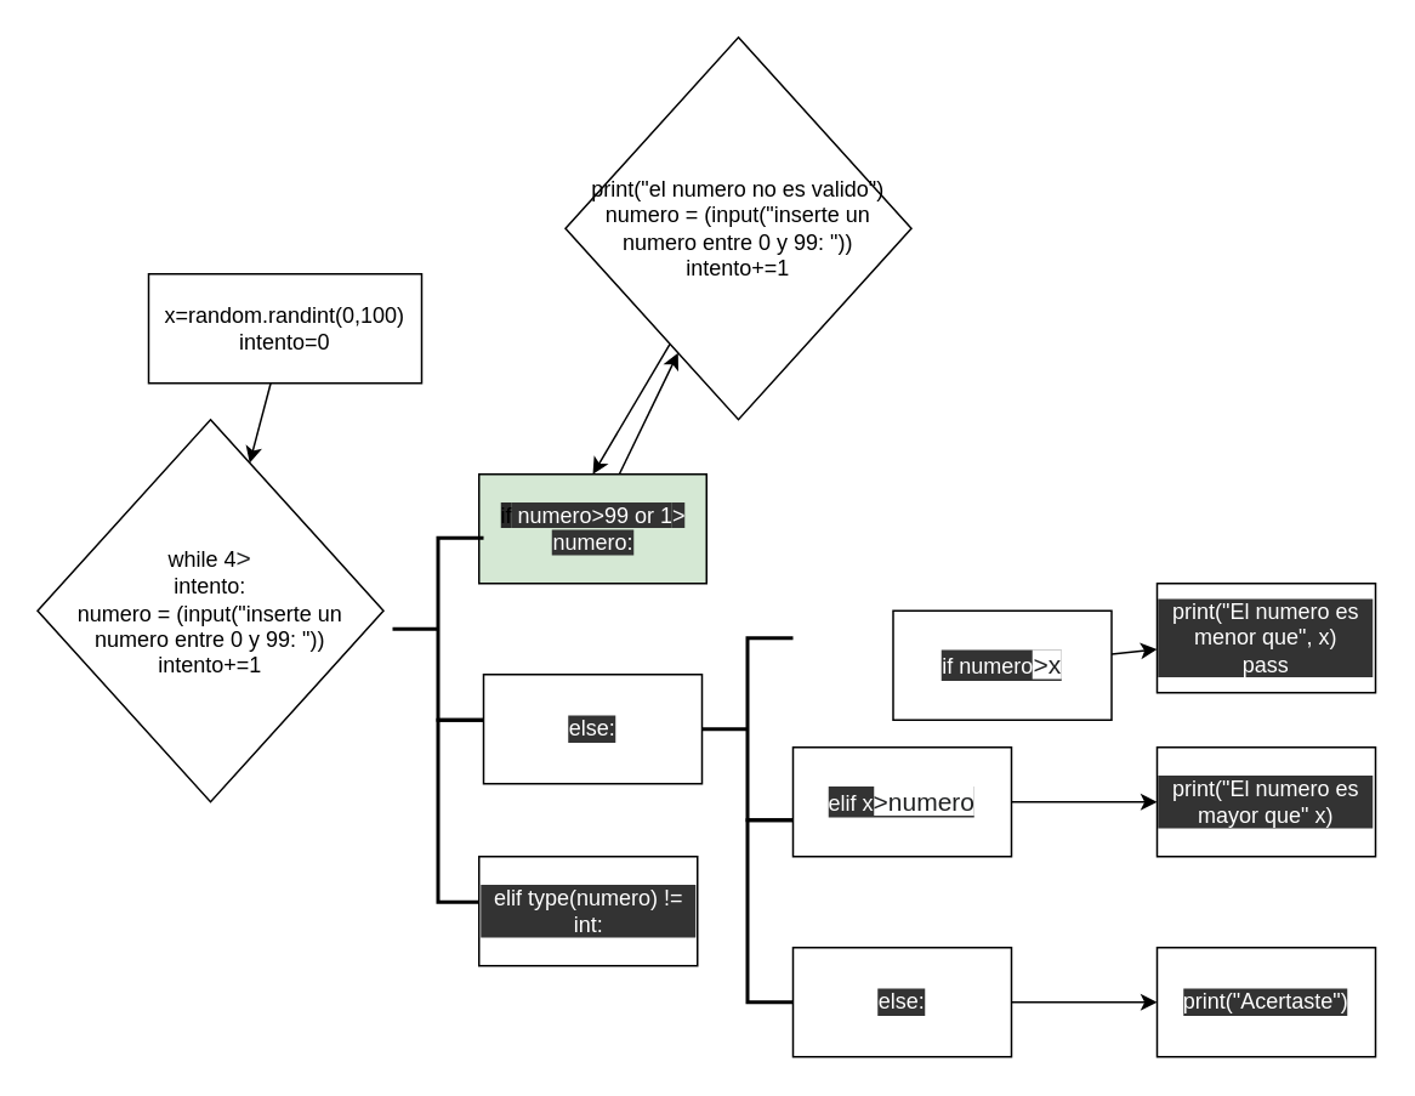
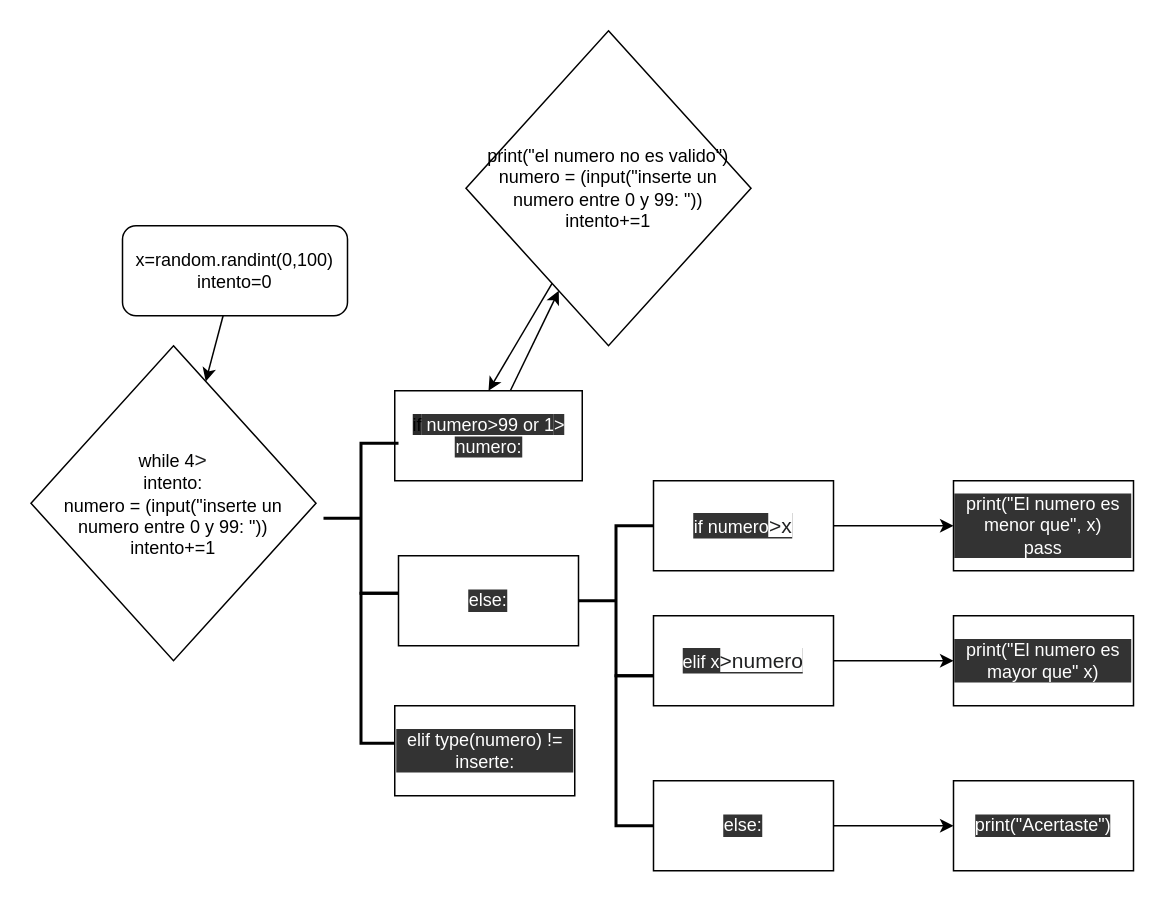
- <mxCell id="4" value="x=random.randint(0,100)&lt;br&gt;intento=0" style="whiteSpace=wrap;html=1;" vertex="1" parent="1"><mxGeometry x="81" y="150" width="150" height="60" as="geometry" /></mxCell>
+ <mxCell id="4" value="x=random.randint(0,100)&lt;br&gt;intento=0" style="whiteSpace=wrap;html=1;rounded=1;" vertex="1" parent="1"><mxGeometry x="81" y="150" width="150" height="60" as="geometry" /></mxCell>
- <mxCell id="7" value="&lt;font style=&quot;font-size: 12px&quot;&gt;&lt;span style=&quot;font-size: 12px&quot;&gt;&lt;font style=&quot;font-size: 12px ; background-color: rgb(42 , 42 , 42)&quot;&gt;if&lt;/font&gt;&lt;font color=&quot;#ffffff&quot; style=&quot;background-color: rgb(51 , 51 , 51) ; font-size: 12px&quot;&gt; numero&amp;gt;99 or 1&lt;/font&gt;&lt;/span&gt;&lt;/font&gt;&lt;font style=&quot;background-color: rgb(51 , 51 , 51) ; font-size: 12px&quot; color=&quot;#ffffff&quot;&gt;&amp;gt; numero:&lt;/font&gt;" style="whiteSpace=wrap;html=1;fontSize=12;fillColor=#d5e8d4;" vertex="1" parent="1"><mxGeometry x="262.5" y="260" width="125" height="60" as="geometry" /></mxCell>
+ <mxCell id="7" value="&lt;font style=&quot;font-size: 12px&quot;&gt;&lt;span style=&quot;font-size: 12px&quot;&gt;&lt;font style=&quot;font-size: 12px ; background-color: rgb(42 , 42 , 42)&quot;&gt;if&lt;/font&gt;&lt;font color=&quot;#ffffff&quot; style=&quot;background-color: rgb(51 , 51 , 51) ; font-size: 12px&quot;&gt; numero&amp;gt;99 or 1&lt;/font&gt;&lt;/span&gt;&lt;/font&gt;&lt;font style=&quot;background-color: rgb(51 , 51 , 51) ; font-size: 12px&quot; color=&quot;#ffffff&quot;&gt;&amp;gt; numero:&lt;/font&gt;" style="whiteSpace=wrap;html=1;fontSize=12;" vertex="1" parent="1"><mxGeometry x="262.5" y="260" width="125" height="60" as="geometry" /></mxCell>
- <mxCell id="13" value="if numero&lt;span style=&quot;color: rgb(32 , 33 , 34) ; font-family: sans-serif ; font-size: 14px ; background-color: rgb(255 , 255 , 255)&quot;&gt;&amp;gt;x&lt;/span&gt;" style="whiteSpace=wrap;html=1;labelBackgroundColor=#333333;fontFamily=Helvetica;fontSize=12;fontColor=#FFFFFF;" vertex="1" parent="1"><mxGeometry x="490" y="335" width="120" height="60" as="geometry" /></mxCell>
+ <mxCell id="13" value="if numero&lt;span style=&quot;color: rgb(32 , 33 , 34) ; font-family: sans-serif ; font-size: 14px ; background-color: rgb(255 , 255 , 255)&quot;&gt;&amp;gt;x&lt;/span&gt;" style="whiteSpace=wrap;html=1;labelBackgroundColor=#333333;fontFamily=Helvetica;fontSize=12;fontColor=#FFFFFF;" vertex="1" parent="1"><mxGeometry x="435" y="320" width="120" height="60" as="geometry" /></mxCell>
- <mxCell id="23" value="elif type(numero) != int:" style="whiteSpace=wrap;html=1;labelBackgroundColor=#333333;fontFamily=Helvetica;fontSize=12;fontColor=#FFFFFF;" vertex="1" parent="1"><mxGeometry x="262.5" y="470" width="120" height="60" as="geometry" /></mxCell>
+ <mxCell id="23" value="elif type(numero) != inserte:" style="whiteSpace=wrap;html=1;labelBackgroundColor=#333333;fontFamily=Helvetica;fontSize=12;fontColor=#FFFFFF;" vertex="1" parent="1"><mxGeometry x="262.5" y="470" width="120" height="60" as="geometry" /></mxCell>
